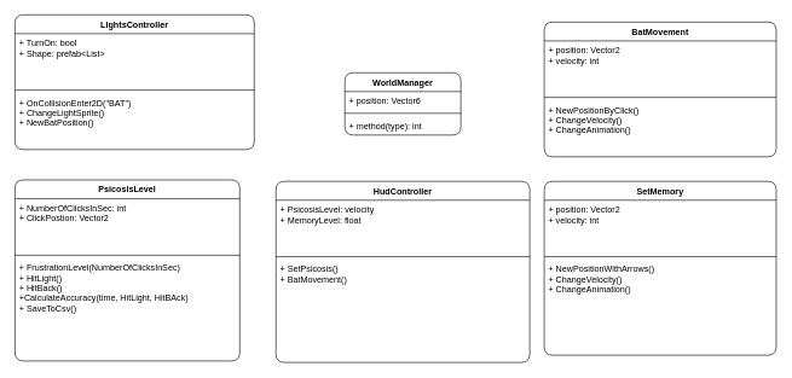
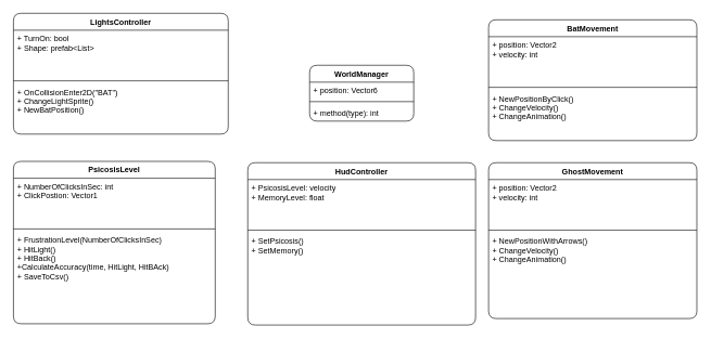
- <mxCell id="10" value="SetMemory" style="swimlane;fontStyle=1;align=center;verticalAlign=top;childLayout=stackLayout;horizontal=1;startSize=26;horizontalStack=0;resizeParent=1;resizeParentMax=0;resizeLast=0;collapsible=1;marginBottom=0;rounded=1;" vertex="1" parent="1"><mxGeometry x="750" y="250" width="320" height="240" as="geometry" /></mxCell>
+ <mxCell id="10" value="GhostMovement" style="swimlane;fontStyle=1;align=center;verticalAlign=top;childLayout=stackLayout;horizontal=1;startSize=26;horizontalStack=0;resizeParent=1;resizeParentMax=0;resizeLast=0;collapsible=1;marginBottom=0;rounded=1;" vertex="1" parent="1"><mxGeometry x="750" y="250" width="320" height="240" as="geometry" /></mxCell>
- <mxCell id="23" value="+ NumberOfClicksInSec: int&#10;+ ClickPostion: Vector2" style="text;align=left;verticalAlign=top;spacingLeft=4;spacingRight=4;overflow=hidden;rotatable=0;points=[[0,0.5],[1,0.5]];portConstraint=eastwest;rounded=1;" vertex="1" parent="22"><mxGeometry y="26" width="310" height="74" as="geometry" /></mxCell>
+ <mxCell id="23" value="+ NumberOfClicksInSec: int&#10;+ ClickPostion: Vector1" style="text;align=left;verticalAlign=top;spacingLeft=4;spacingRight=4;overflow=hidden;rotatable=0;points=[[0,0.5],[1,0.5]];portConstraint=eastwest;rounded=1;" vertex="1" parent="22"><mxGeometry y="26" width="310" height="74" as="geometry" /></mxCell>
- <mxCell id="21" value="+ SetPsicosis()&#10;+ BatMovement()" style="text;align=left;verticalAlign=top;spacingLeft=4;spacingRight=4;overflow=hidden;rotatable=0;points=[[0,0.5],[1,0.5]];portConstraint=eastwest;rounded=1;" vertex="1" parent="18"><mxGeometry y="108" width="350" height="142" as="geometry" /></mxCell>
+ <mxCell id="21" value="+ SetPsicosis()&#10;+ SetMemory()" style="text;align=left;verticalAlign=top;spacingLeft=4;spacingRight=4;overflow=hidden;rotatable=0;points=[[0,0.5],[1,0.5]];portConstraint=eastwest;rounded=1;" vertex="1" parent="18"><mxGeometry y="108" width="350" height="142" as="geometry" /></mxCell>
